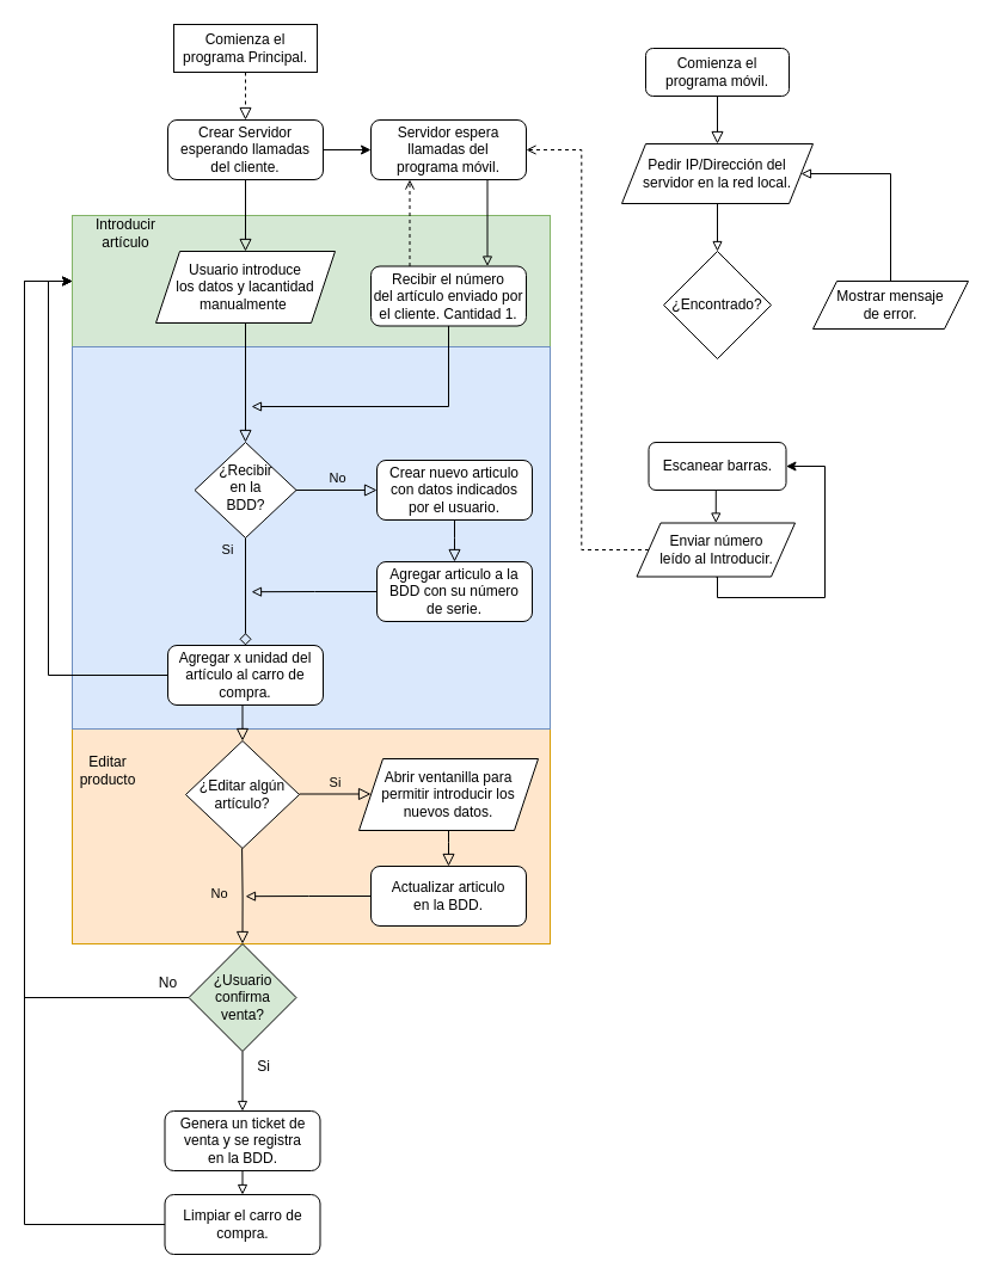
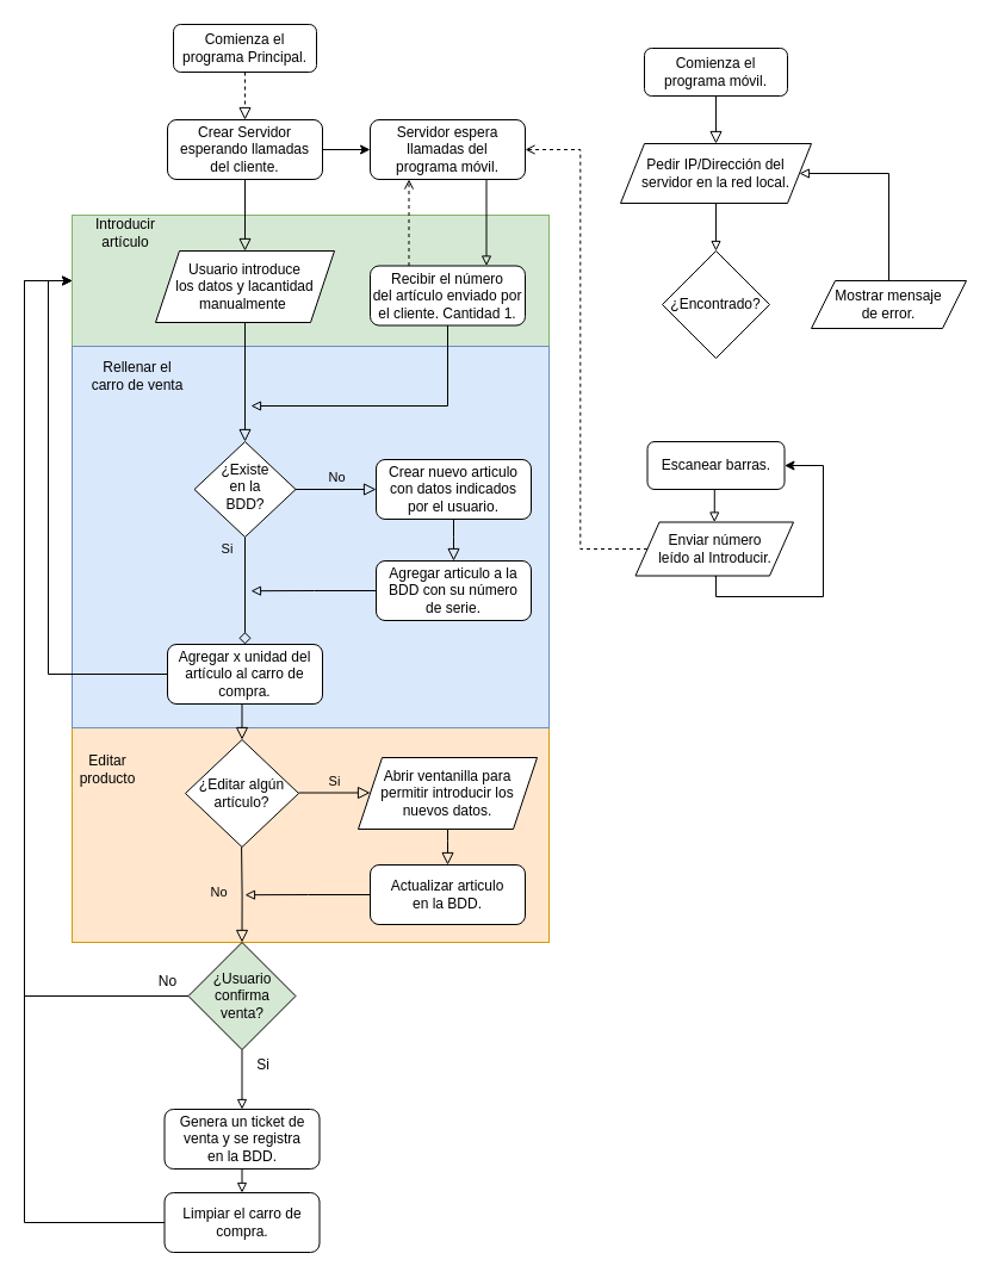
- <mxCell id="6" value="Comienza el programa Principal." style="whiteSpace=wrap;html=1;fontSize=12;glass=0;strokeWidth=1;shadow=0;rounded=0;" parent="1" vertex="1"><mxGeometry x="145" y="20" width="120" height="40" as="geometry" /></mxCell>
+ <mxCell id="6" value="Comienza el programa Principal." style="rounded=1;whiteSpace=wrap;html=1;fontSize=12;glass=0;strokeWidth=1;shadow=0;" parent="1" vertex="1"><mxGeometry x="145" y="20" width="120" height="40" as="geometry" /></mxCell>
+ <mxCell id="44" value="Rellenar el carro de venta" style="text;html=1;align=center;verticalAlign=middle;whiteSpace=wrap;rounded=0;" parent="1" vertex="1"><mxGeometry x="70" y="300" width="90" height="30" as="geometry" /></mxCell>
- <mxCell id="9" value="¿Recibir&lt;div&gt;en&amp;nbsp;&lt;span style=&quot;background-color: initial;&quot;&gt;la&lt;/span&gt;&lt;/div&gt;&lt;div&gt;&lt;span style=&quot;background-color: initial;&quot;&gt;BDD?&lt;/span&gt;&lt;/div&gt;" style="rhombus;whiteSpace=wrap;html=1;shadow=0;fontFamily=Helvetica;fontSize=12;align=center;strokeWidth=1;spacing=6;spacingTop=-4;" parent="1" vertex="1"><mxGeometry x="162.5" y="370" width="85" height="80" as="geometry" /></mxCell>
+ <mxCell id="9" value="¿Existe&lt;div&gt;en&amp;nbsp;&lt;span style=&quot;background-color: initial;&quot;&gt;la&lt;/span&gt;&lt;/div&gt;&lt;div&gt;&lt;span style=&quot;background-color: initial;&quot;&gt;BDD?&lt;/span&gt;&lt;/div&gt;" style="rhombus;whiteSpace=wrap;html=1;shadow=0;fontFamily=Helvetica;fontSize=12;align=center;strokeWidth=1;spacing=6;spacingTop=-4;" parent="1" vertex="1"><mxGeometry x="162.5" y="370" width="85" height="80" as="geometry" /></mxCell>
